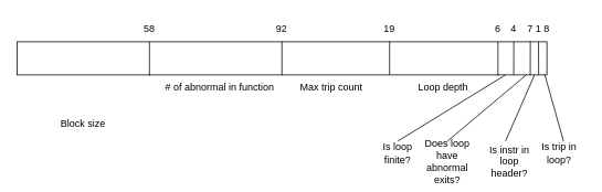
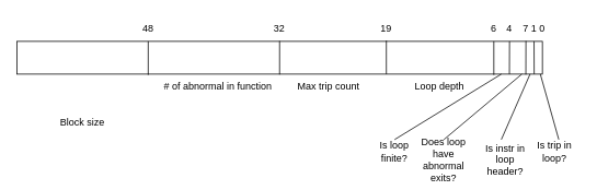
- <mxCell id="21" value="58" style="text;html=1;align=center;verticalAlign=middle;whiteSpace=wrap;rounded=0;" vertex="1" parent="1"><mxGeometry x="165" y="20" width="30" height="30" as="geometry" /></mxCell>
+ <mxCell id="21" value="48" style="text;html=1;align=center;verticalAlign=middle;whiteSpace=wrap;rounded=0;" vertex="1" parent="1"><mxGeometry x="165" y="20" width="30" height="30" as="geometry" /></mxCell>
- <mxCell id="20" value="92" style="text;html=1;align=center;verticalAlign=middle;whiteSpace=wrap;rounded=0;" vertex="1" parent="1"><mxGeometry x="325" y="20" width="30" height="30" as="geometry" /></mxCell>
+ <mxCell id="20" value="32" style="text;html=1;align=center;verticalAlign=middle;whiteSpace=wrap;rounded=0;" vertex="1" parent="1"><mxGeometry x="325" y="20" width="30" height="30" as="geometry" /></mxCell>
- <mxCell id="14" value="8" style="text;html=1;align=center;verticalAlign=middle;whiteSpace=wrap;rounded=0;" vertex="1" parent="1"><mxGeometry x="645" y="20" width="30" height="30" as="geometry" /></mxCell>
+ <mxCell id="14" value="0" style="text;html=1;align=center;verticalAlign=middle;whiteSpace=wrap;rounded=0;" vertex="1" parent="1"><mxGeometry x="645" y="20" width="30" height="30" as="geometry" /></mxCell>
